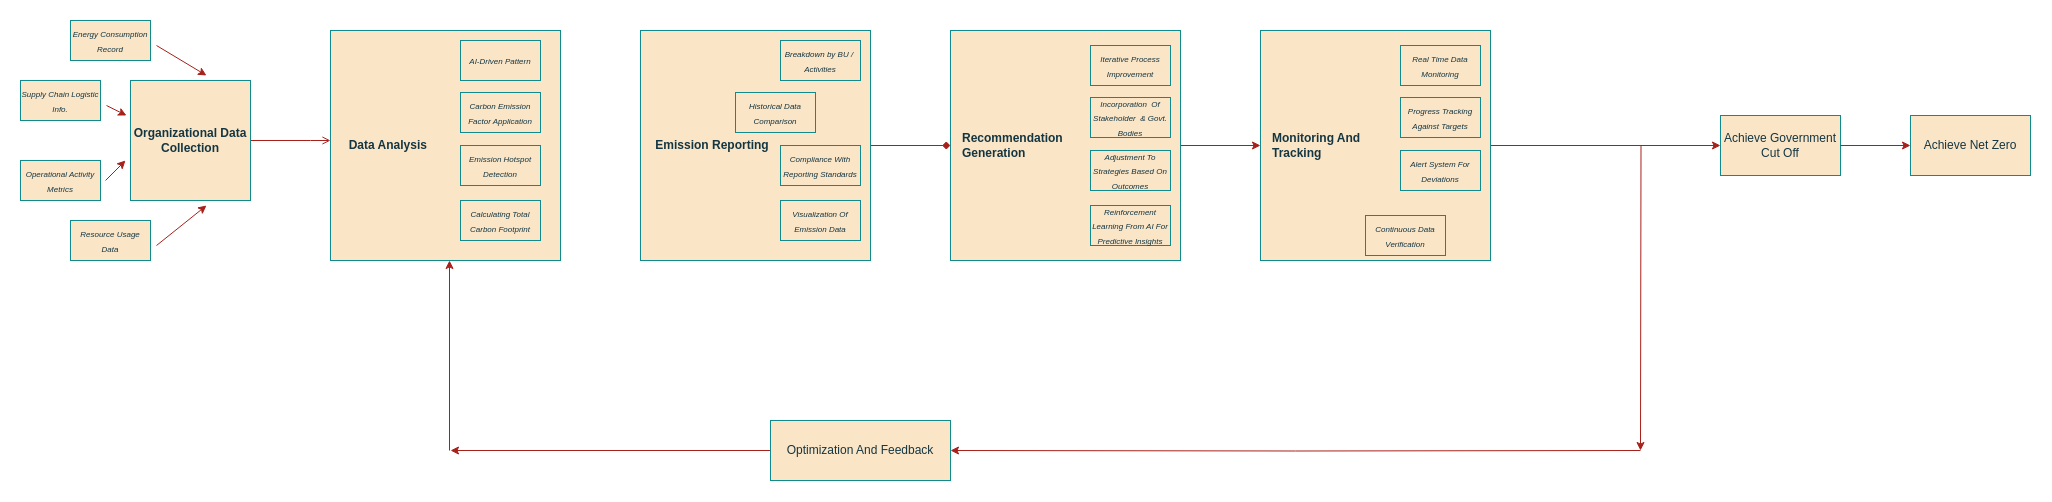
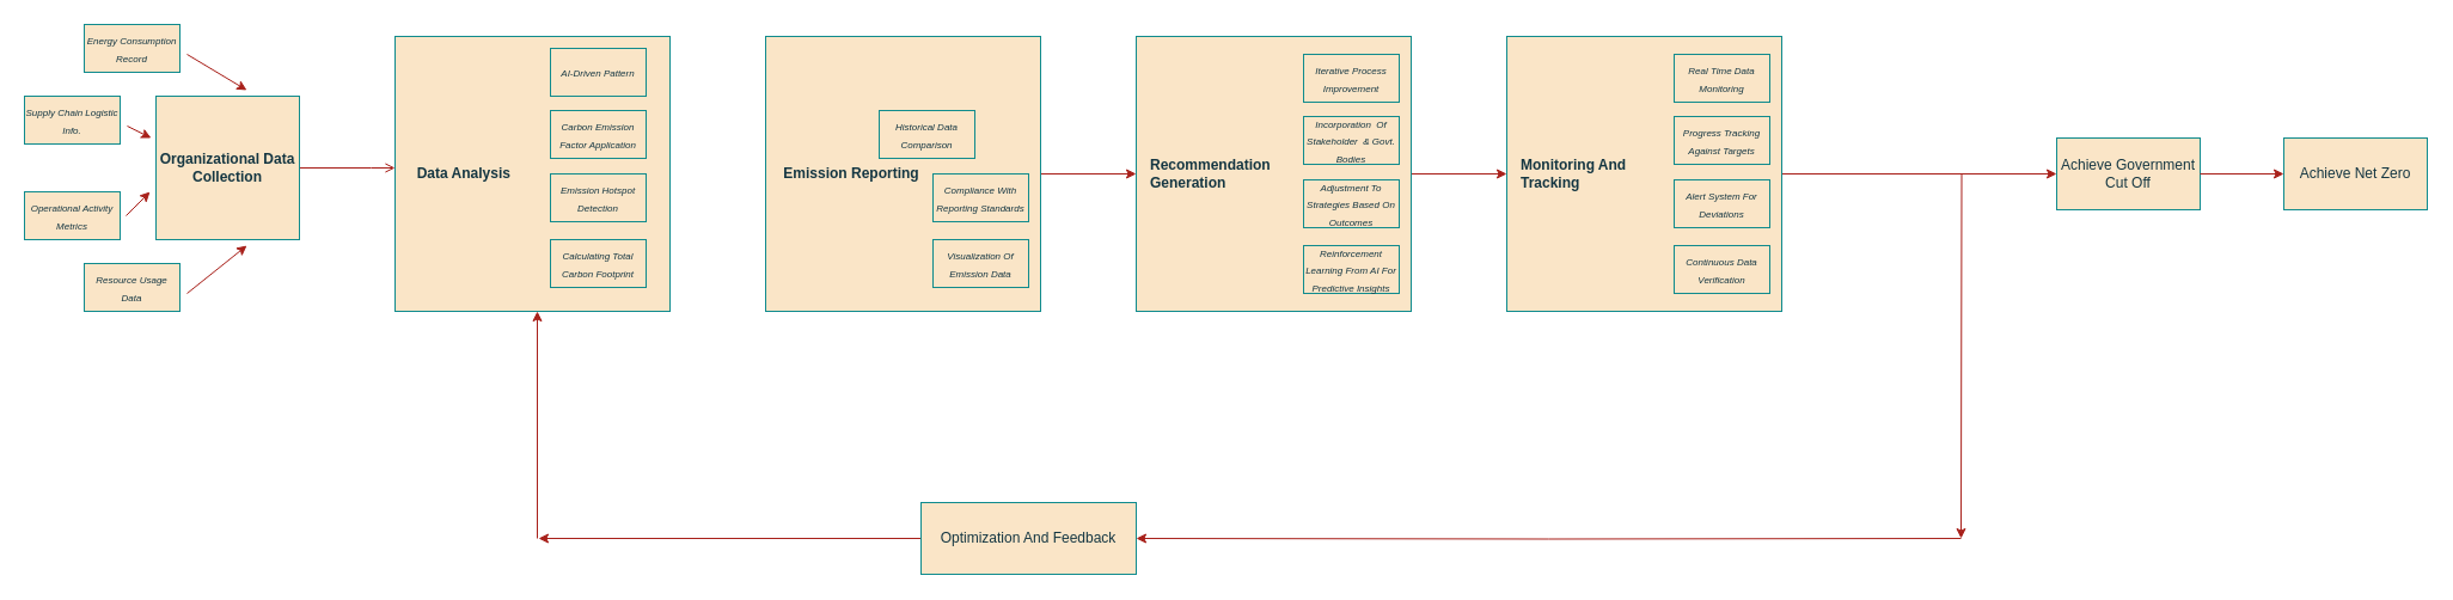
- <mxCell id="19" value="&lt;font style=&quot;font-size: 8px;&quot;&gt;&lt;i&gt;Breakdown by BU /&amp;nbsp; Activities&lt;/i&gt;&lt;/font&gt;" style="rounded=0;whiteSpace=wrap;html=1;labelBackgroundColor=none;fillColor=#FAE5C7;strokeColor=#0F8B8D;fontColor=#143642;" vertex="1" parent="1"><mxGeometry x="780" y="40" width="80" height="40" as="geometry" /></mxCell>
- <mxCell id="17" value="" style="edgeStyle=orthogonalEdgeStyle;rounded=0;orthogonalLoop=1;jettySize=auto;html=1;labelBackgroundColor=none;strokeColor=#A8201A;fontColor=default;endArrow=diamond;" edge="1" parent="1" source="18" target="24"><mxGeometry relative="1" as="geometry" /></mxCell>
+ <mxCell id="17" value="" style="edgeStyle=orthogonalEdgeStyle;rounded=0;orthogonalLoop=1;jettySize=auto;html=1;labelBackgroundColor=none;strokeColor=#A8201A;fontColor=default;" edge="1" parent="1" source="18" target="24"><mxGeometry relative="1" as="geometry" /></mxCell>
- <mxCell id="34" value="&lt;font style=&quot;font-size: 8px;&quot;&gt;Continuous Data Verification&lt;/font&gt;" style="rounded=0;whiteSpace=wrap;html=1;labelBackgroundColor=none;fillColor=#FAE5C7;strokeColor=#0F8B8D;fontColor=#143642;fontStyle=2" vertex="1" parent="1"><mxGeometry x="1365" y="215" width="80" height="40" as="geometry" /></mxCell>
+ <mxCell id="34" value="&lt;font style=&quot;font-size: 8px;&quot;&gt;Continuous Data Verification&lt;/font&gt;" style="rounded=0;whiteSpace=wrap;html=1;labelBackgroundColor=none;fillColor=#FAE5C7;strokeColor=#0F8B8D;fontColor=#143642;fontStyle=2" vertex="1" parent="1"><mxGeometry x="1400" y="205" width="80" height="40" as="geometry" /></mxCell>
